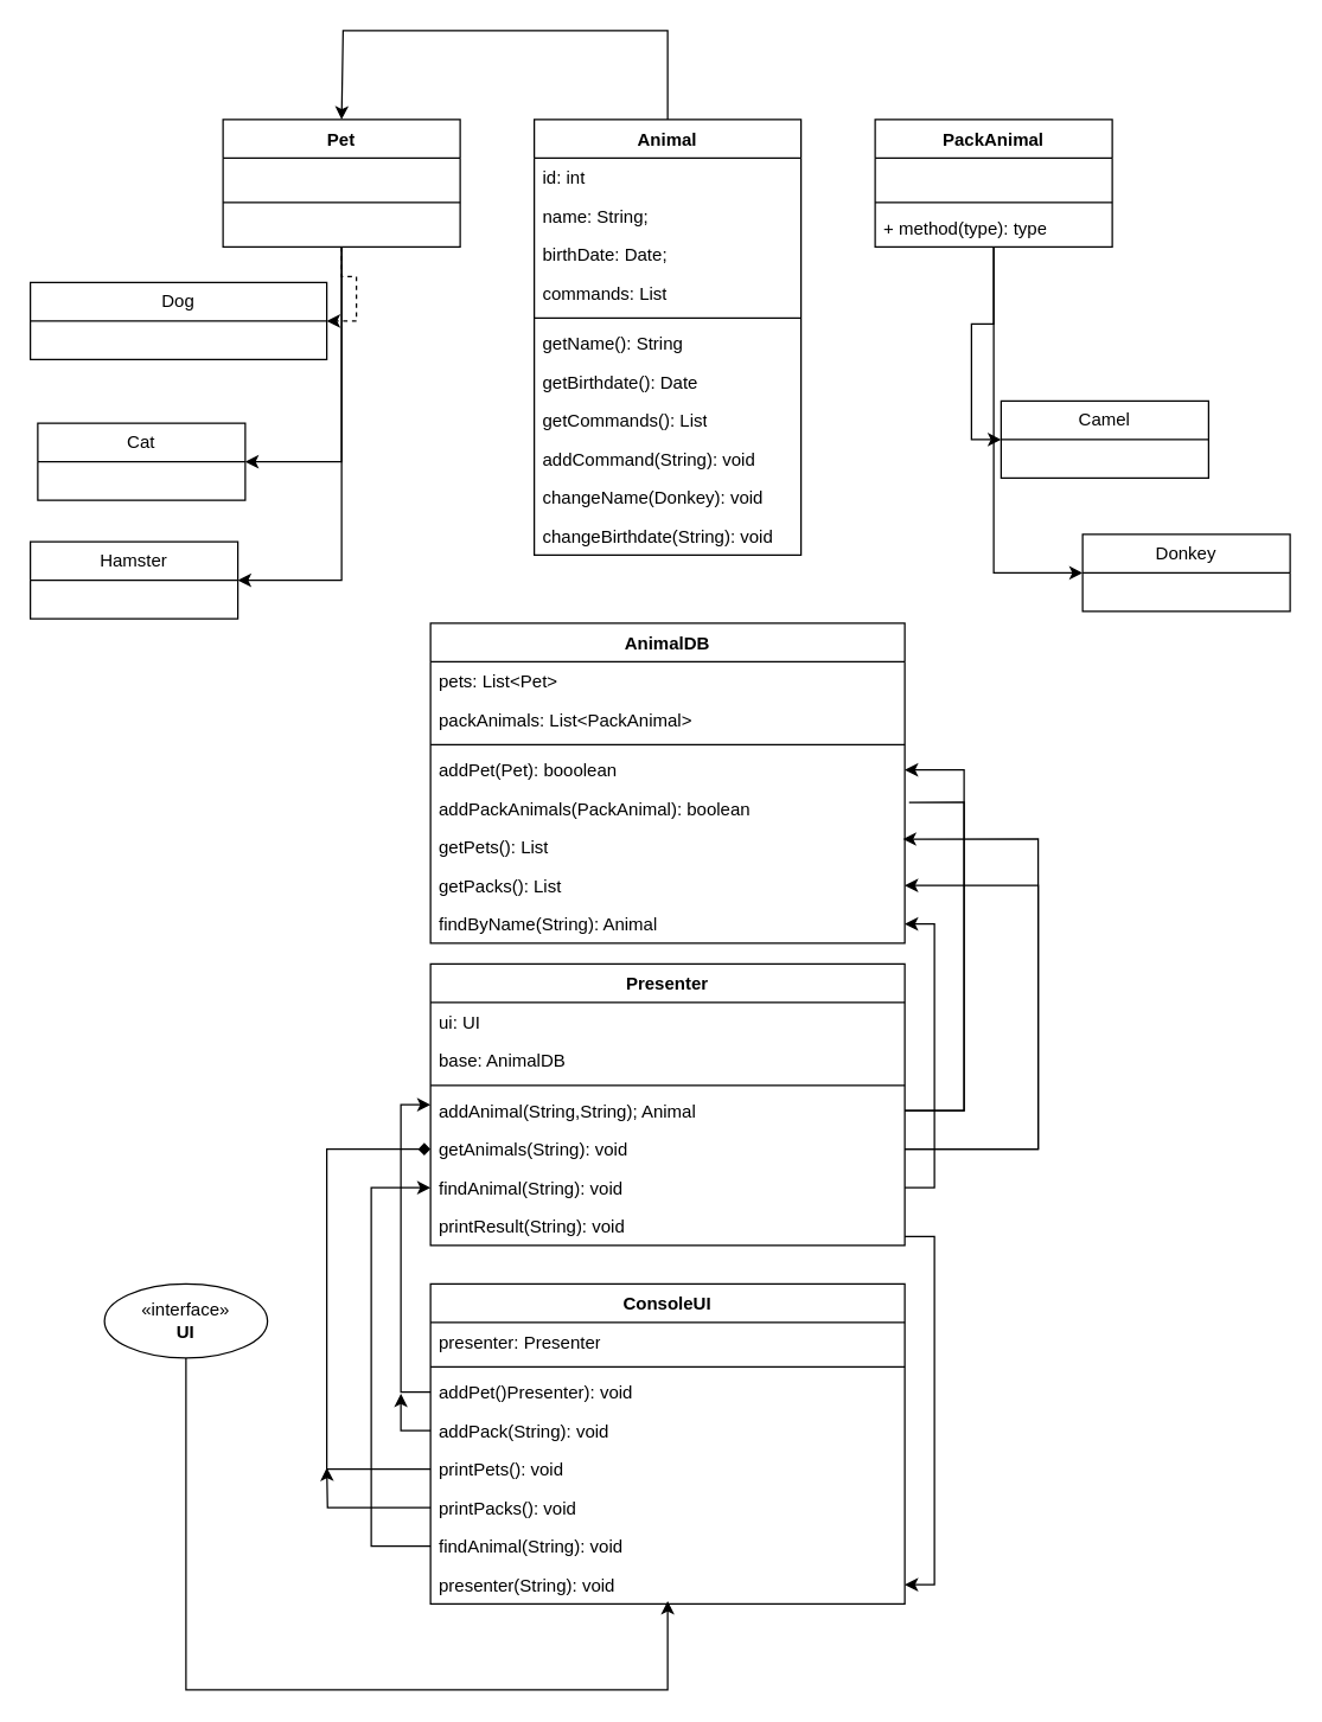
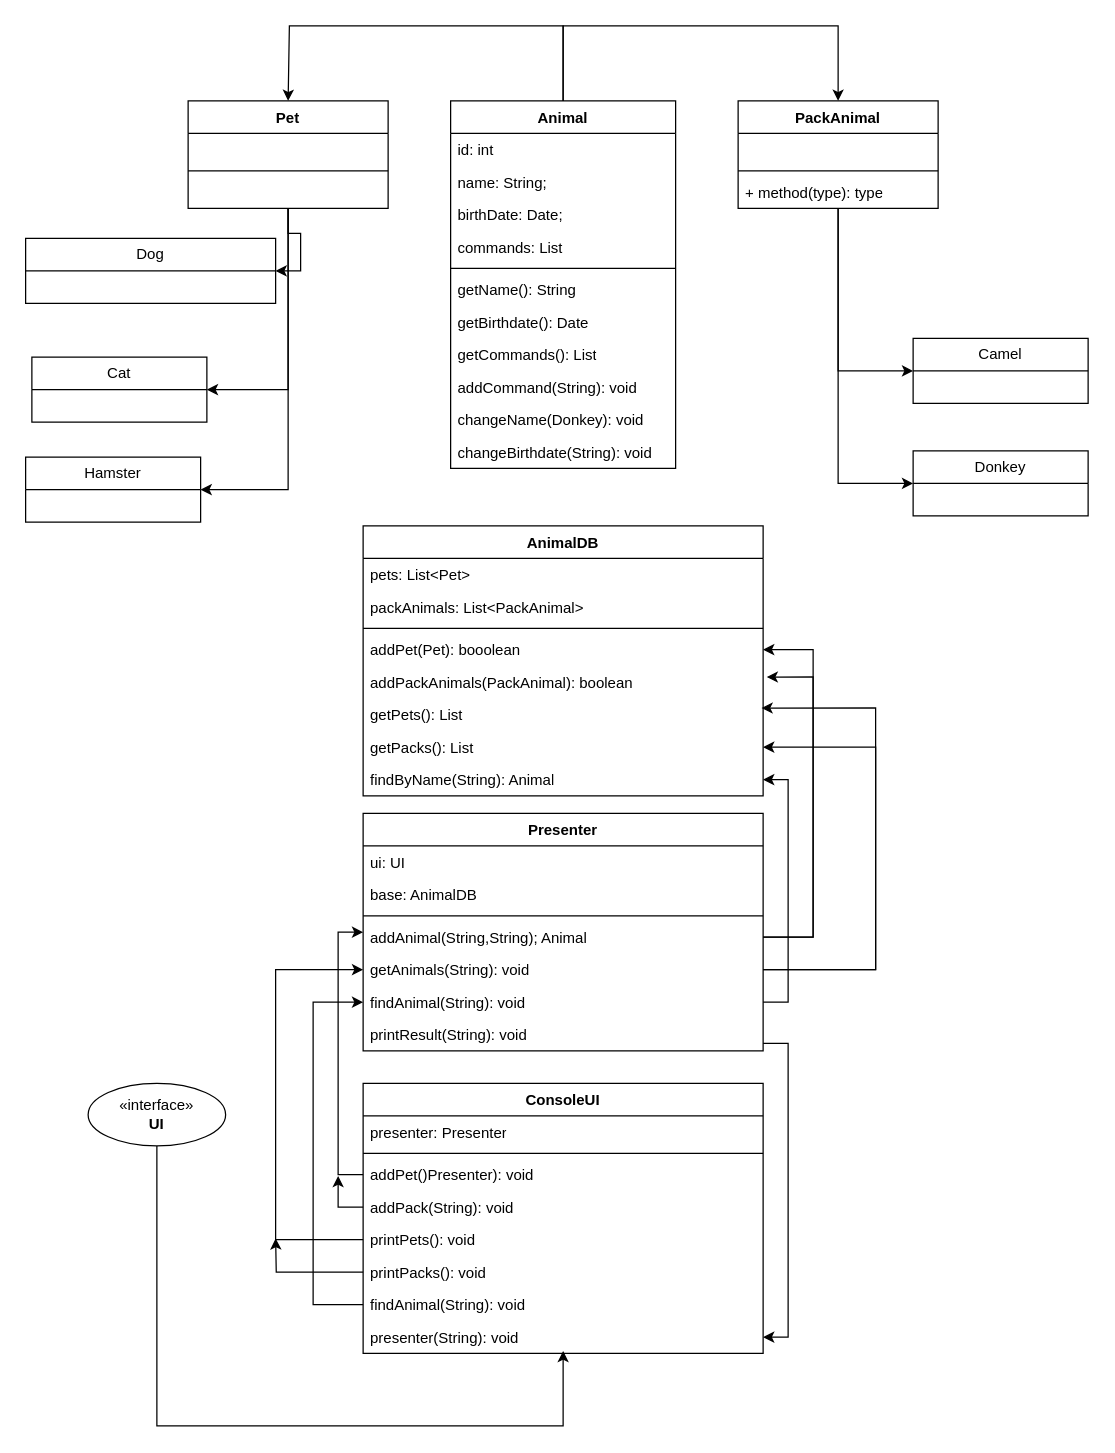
+ <mxCell id="3" style="edgeStyle=orthogonalEdgeStyle;rounded=0;orthogonalLoop=1;jettySize=auto;html=1;entryX=0.5;entryY=0;entryDx=0;entryDy=0;exitX=0.5;exitY=0;exitDx=0;exitDy=0;" parent="1" source="4" target="18" edge="1"><mxGeometry relative="1" as="geometry"><Array as="points"><mxPoint x="450" y="20" /><mxPoint x="670" y="20" /></Array></mxGeometry></mxCell>
- <mxCell id="24" style="edgeStyle=orthogonalEdgeStyle;rounded=0;orthogonalLoop=1;jettySize=auto;html=1;entryX=1;entryY=0.5;entryDx=0;entryDy=0;dashed=1;" parent="1" source="25" target="29" edge="1"><mxGeometry relative="1" as="geometry" /></mxCell>
+ <mxCell id="24" style="edgeStyle=orthogonalEdgeStyle;rounded=0;orthogonalLoop=1;jettySize=auto;html=1;entryX=1;entryY=0.5;entryDx=0;entryDy=0;" parent="1" source="25" target="29" edge="1"><mxGeometry relative="1" as="geometry" /></mxCell>
- <mxCell id="33" value="Camel" style="swimlane;fontStyle=0;childLayout=stackLayout;horizontal=1;startSize=26;fillColor=none;horizontalStack=0;resizeParent=1;resizeParentMax=0;resizeLast=0;collapsible=1;marginBottom=0;whiteSpace=wrap;html=1;" parent="1" vertex="1"><mxGeometry x="675" y="270" width="140" height="52" as="geometry" /></mxCell>
+ <mxCell id="33" value="Camel" style="swimlane;fontStyle=0;childLayout=stackLayout;horizontal=1;startSize=26;fillColor=none;horizontalStack=0;resizeParent=1;resizeParentMax=0;resizeLast=0;collapsible=1;marginBottom=0;whiteSpace=wrap;html=1;" parent="1" vertex="1"><mxGeometry x="730" y="270" width="140" height="52" as="geometry" /></mxCell>
- <mxCell id="71" style="edgeStyle=orthogonalEdgeStyle;rounded=0;orthogonalLoop=1;jettySize=auto;html=1;entryX=1.009;entryY=0.344;entryDx=0;entryDy=0;entryPerimeter=0;endArrow=none;" parent="1" source="47" target="39" edge="1"><mxGeometry relative="1" as="geometry"><Array as="points"><mxPoint x="650" y="749" /><mxPoint x="650" y="541" /></Array></mxGeometry></mxCell>
+ <mxCell id="71" style="edgeStyle=orthogonalEdgeStyle;rounded=0;orthogonalLoop=1;jettySize=auto;html=1;entryX=1.009;entryY=0.344;entryDx=0;entryDy=0;entryPerimeter=0;" parent="1" source="47" target="39" edge="1"><mxGeometry relative="1" as="geometry"><Array as="points"><mxPoint x="650" y="749" /><mxPoint x="650" y="541" /></Array></mxGeometry></mxCell>
- <mxCell id="66" style="edgeStyle=orthogonalEdgeStyle;rounded=0;orthogonalLoop=1;jettySize=auto;html=1;entryX=0;entryY=0.5;entryDx=0;entryDy=0;endArrow=diamond;" parent="1" source="56" target="48" edge="1"><mxGeometry relative="1" as="geometry"><Array as="points"><mxPoint x="220" y="991" /><mxPoint x="220" y="775" /></Array></mxGeometry></mxCell>
+ <mxCell id="66" style="edgeStyle=orthogonalEdgeStyle;rounded=0;orthogonalLoop=1;jettySize=auto;html=1;entryX=0;entryY=0.5;entryDx=0;entryDy=0;" parent="1" source="56" target="48" edge="1"><mxGeometry relative="1" as="geometry"><Array as="points"><mxPoint x="220" y="991" /><mxPoint x="220" y="775" /></Array></mxGeometry></mxCell>
